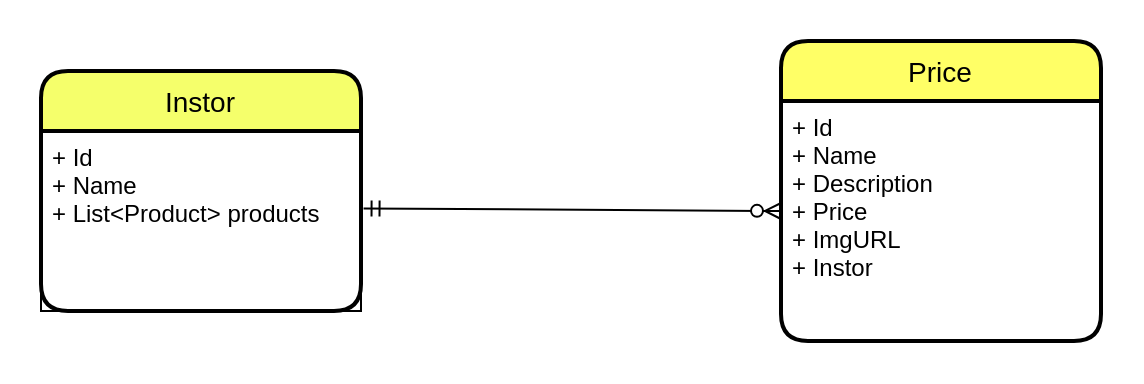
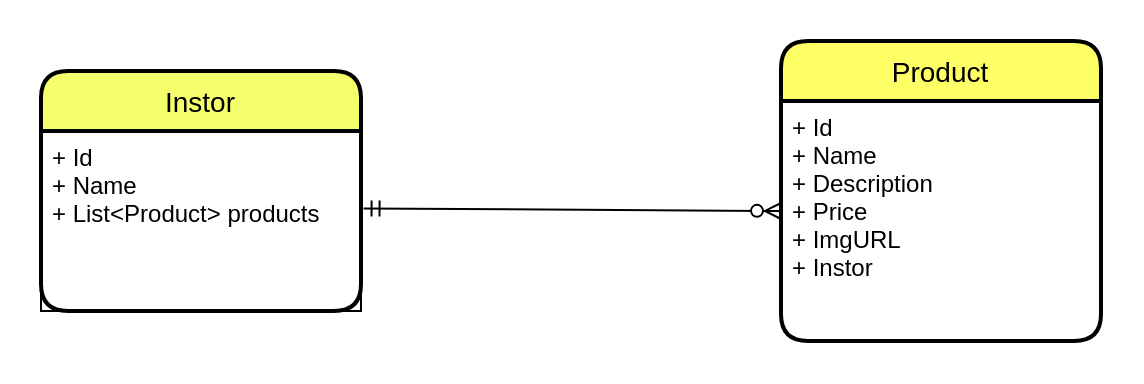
- <mxCell id="4" value="Price" style="swimlane;childLayout=stackLayout;horizontal=1;startSize=30;horizontalStack=0;rounded=1;fontSize=14;fontStyle=0;strokeWidth=2;resizeParent=0;resizeLast=1;shadow=0;dashed=0;align=center;fillColor=#FFFF66;" vertex="1" parent="1"><mxGeometry x="390" y="20" width="160" height="150" as="geometry" /></mxCell>
+ <mxCell id="4" value="Product" style="swimlane;childLayout=stackLayout;horizontal=1;startSize=30;horizontalStack=0;rounded=1;fontSize=14;fontStyle=0;strokeWidth=2;resizeParent=0;resizeLast=1;shadow=0;dashed=0;align=center;fillColor=#FFFF66;" vertex="1" parent="1"><mxGeometry x="390" y="20" width="160" height="150" as="geometry" /></mxCell>
